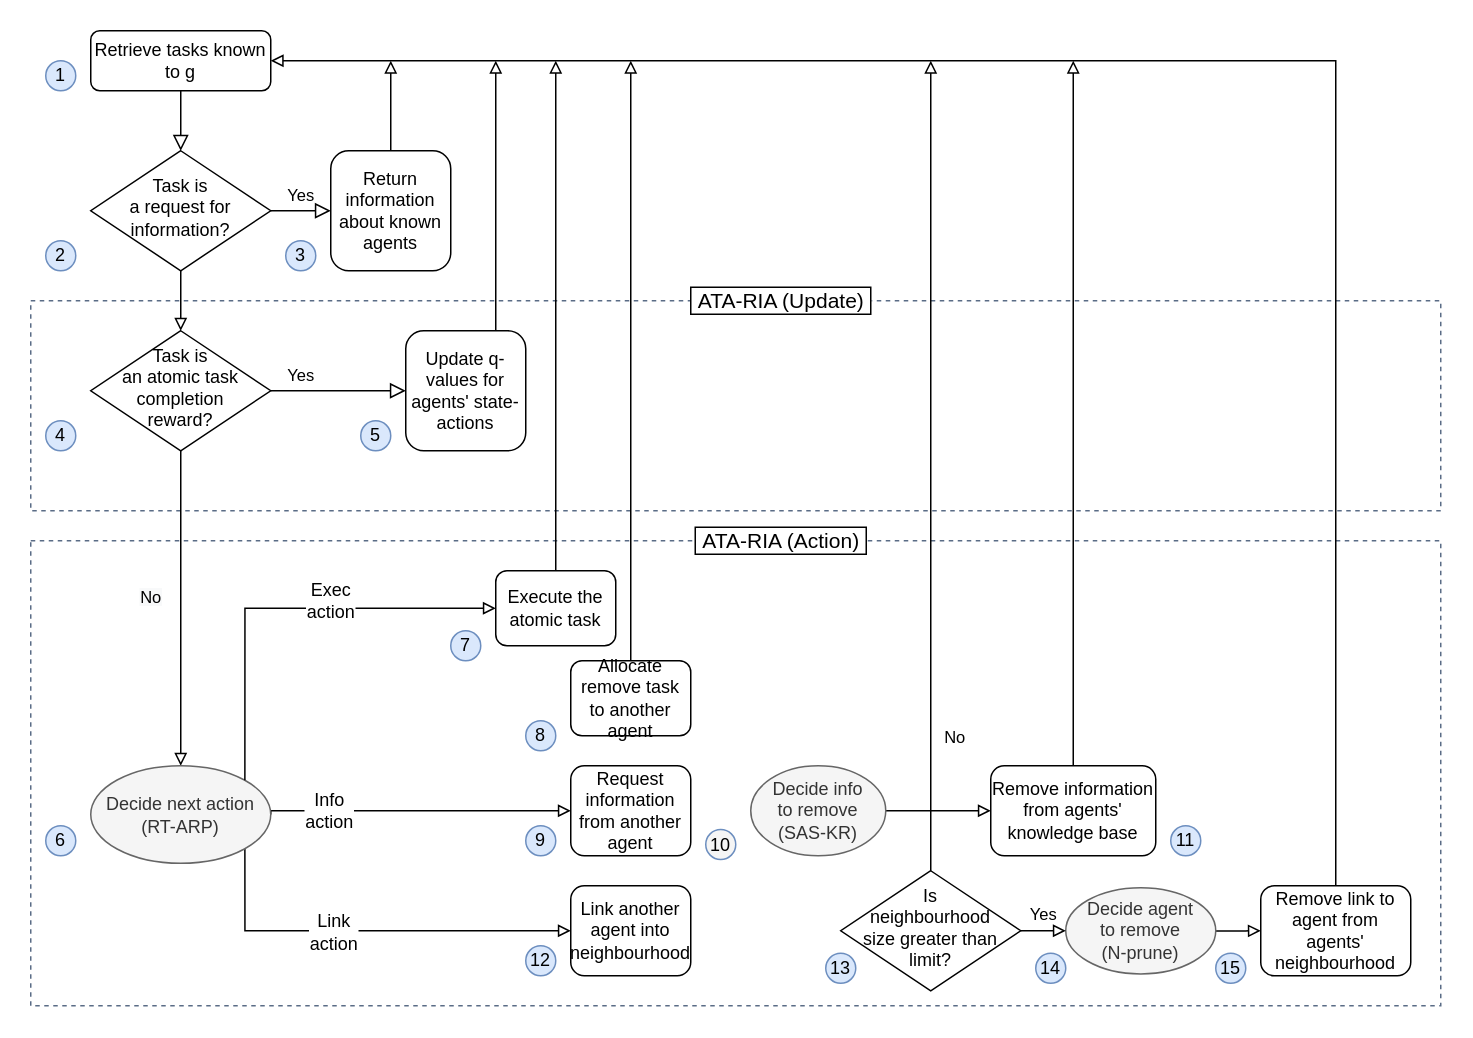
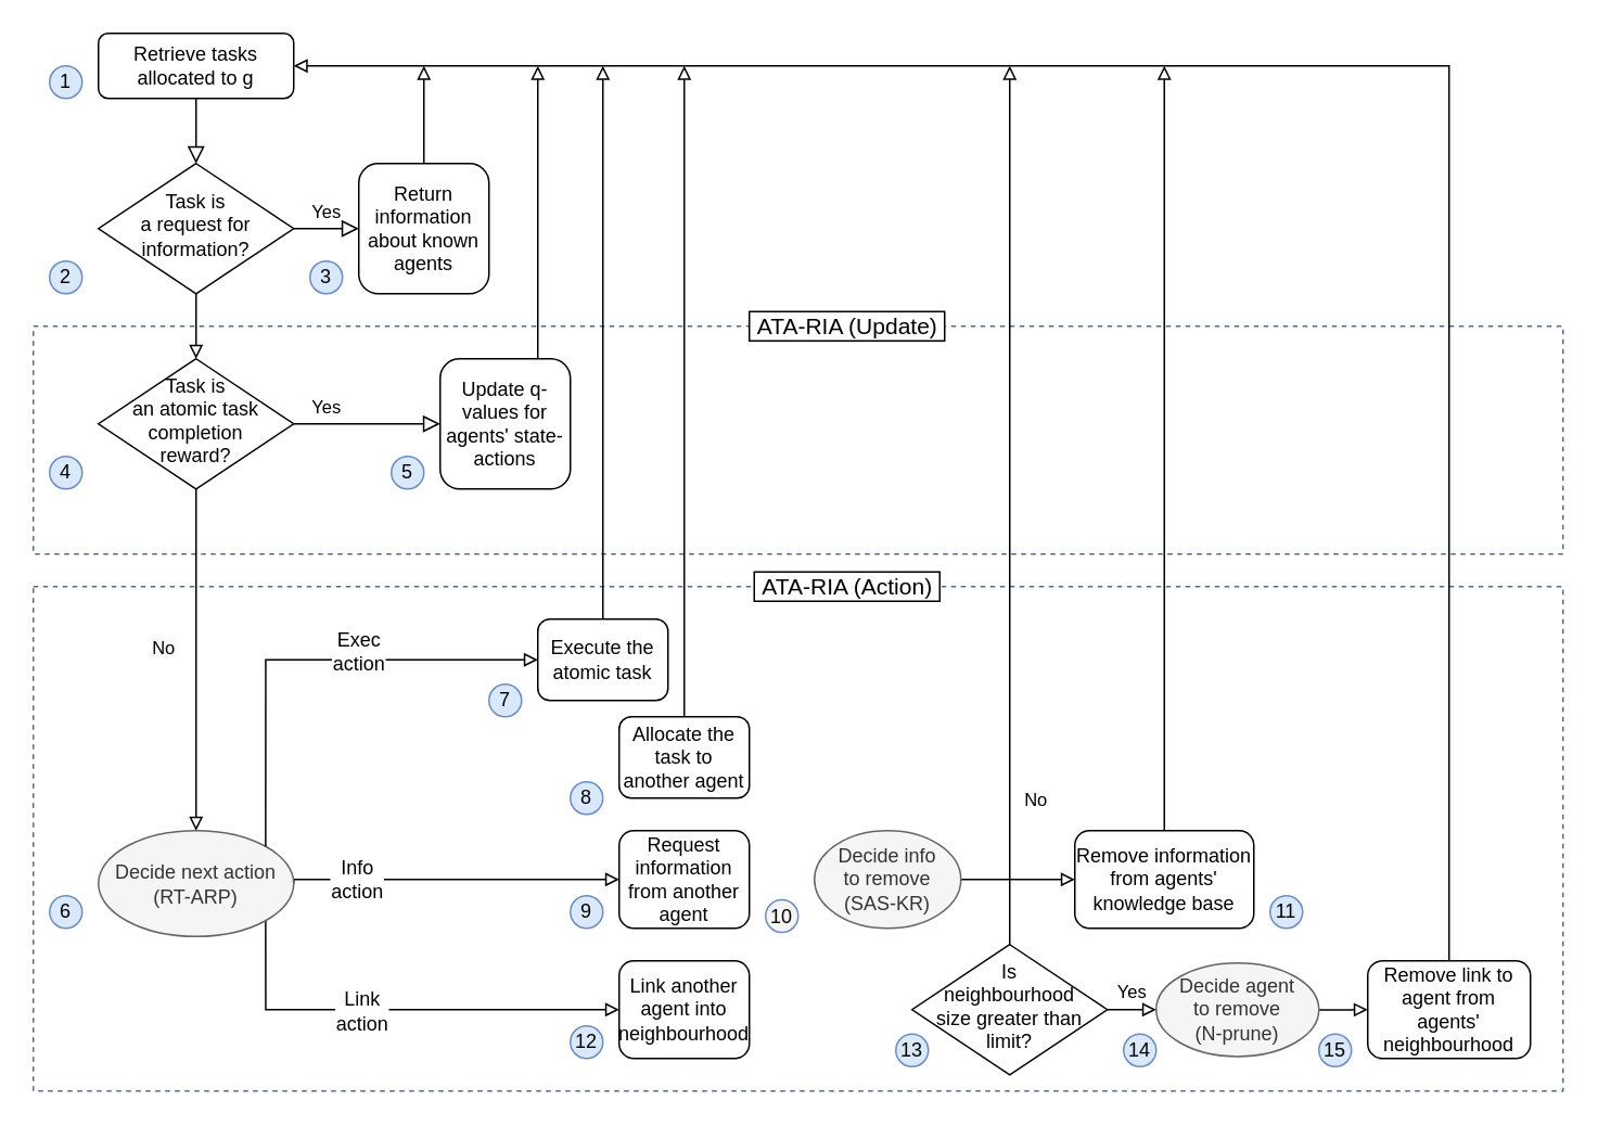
- <mxCell id="5" value="Retrieve tasks known to g" style="rounded=1;whiteSpace=wrap;html=1;fontSize=12;glass=0;strokeWidth=1;shadow=0;fontStyle=0" parent="1" vertex="1"><mxGeometry x="60" y="20" width="120" height="40" as="geometry" /></mxCell>
+ <mxCell id="5" value="Retrieve tasks allocated to g" style="rounded=1;whiteSpace=wrap;html=1;fontSize=12;glass=0;strokeWidth=1;shadow=0;fontStyle=0" parent="1" vertex="1"><mxGeometry x="60" y="20" width="120" height="40" as="geometry" /></mxCell>
- <mxCell id="11" value="Allocate remove task to another agent" style="rounded=1;whiteSpace=wrap;html=1;fontSize=12;glass=0;strokeWidth=1;shadow=0;fontStyle=0" parent="1" vertex="1"><mxGeometry x="380" y="440" width="80" height="50" as="geometry" /></mxCell>
+ <mxCell id="11" value="Allocate the task to another agent" style="rounded=1;whiteSpace=wrap;html=1;fontSize=12;glass=0;strokeWidth=1;shadow=0;fontStyle=0" parent="1" vertex="1"><mxGeometry x="380" y="440" width="80" height="50" as="geometry" /></mxCell>
